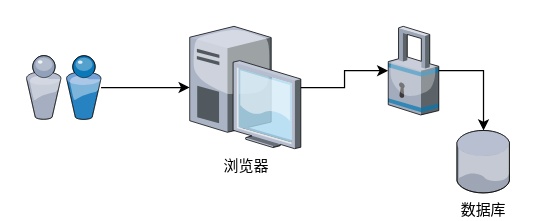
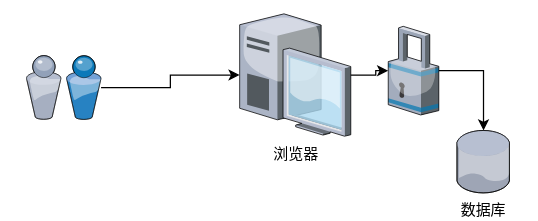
- <mxCell id="4" value="浏览器" style="verticalLabelPosition=bottom;aspect=fixed;html=1;verticalAlign=top;strokeColor=none;align=center;outlineConnect=0;shape=mxgraph.citrix.desktop;" vertex="1" parent="1"><mxGeometry x="151" y="20.59" width="89" height="98" as="geometry" /></mxCell>
+ <mxCell id="4" value="浏览器" style="verticalLabelPosition=bottom;aspect=fixed;html=1;verticalAlign=top;strokeColor=none;align=center;outlineConnect=0;shape=mxgraph.citrix.desktop;" vertex="1" parent="1"><mxGeometry x="191" y="10.59" width="89" height="98" as="geometry" /></mxCell>
